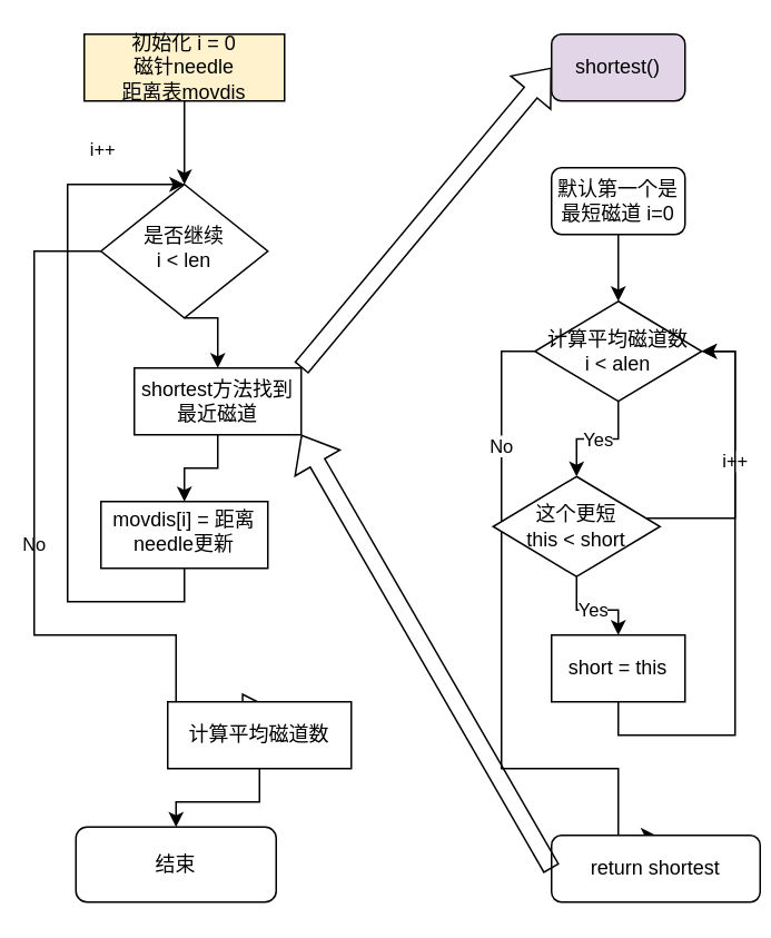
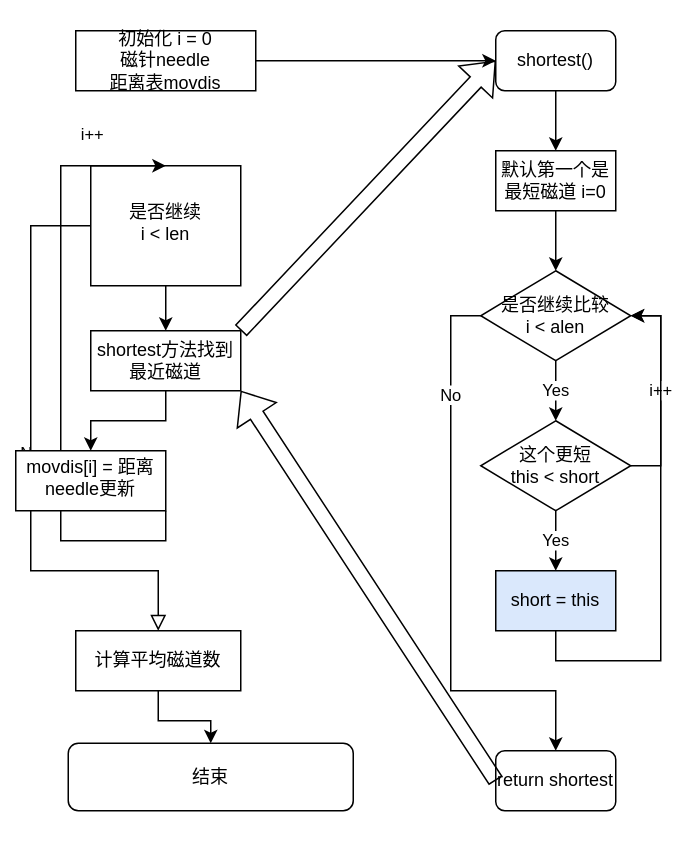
- <mxCell id="6" value="初始化 i = 0&lt;br&gt;磁针needle&lt;br&gt;距离表movdis" style="rounded=0;whiteSpace=wrap;html=1;fillColor=#fff2cc;" vertex="1" parent="1"><mxGeometry x="50" y="20" width="120" height="40" as="geometry" /></mxCell>
+ <mxCell id="6" value="初始化 i = 0&lt;br&gt;磁针needle&lt;br&gt;距离表movdis" style="rounded=0;whiteSpace=wrap;html=1;" vertex="1" parent="1"><mxGeometry x="50" y="20" width="120" height="40" as="geometry" /></mxCell>
- <mxCell id="17" value="shortest()" style="rounded=1;whiteSpace=wrap;html=1;fillColor=#e1d5e7;" vertex="1" parent="1"><mxGeometry x="330" y="20" width="80" height="40" as="geometry" /></mxCell>
+ <mxCell id="17" value="shortest()" style="rounded=1;whiteSpace=wrap;html=1;" vertex="1" parent="1"><mxGeometry x="330" y="20" width="80" height="40" as="geometry" /></mxCell>
+ <mxCell id="16" style="edgeStyle=orthogonalEdgeStyle;rounded=0;orthogonalLoop=1;jettySize=auto;html=1;exitX=0.5;exitY=1;exitDx=0;exitDy=0;entryX=0.5;entryY=0;entryDx=0;entryDy=0;" edge="1" parent="1" source="17" target="19"><mxGeometry relative="1" as="geometry" /></mxCell>
- <mxCell id="5" style="edgeStyle=orthogonalEdgeStyle;rounded=0;orthogonalLoop=1;jettySize=auto;html=1;entryX=0.5;entryY=0;entryDx=0;entryDy=0;" edge="1" parent="1" source="6" target="4"><mxGeometry relative="1" as="geometry" /></mxCell>
+ <mxCell id="5" style="edgeStyle=orthogonalEdgeStyle;rounded=0;orthogonalLoop=1;jettySize=auto;html=1;" edge="1" parent="1" source="6" target="17"><mxGeometry relative="1" as="geometry" /></mxCell>
- <mxCell id="19" value="默认第一个是最短磁道 i=0" style="whiteSpace=wrap;html=1;rounded=1;" vertex="1" parent="1"><mxGeometry x="330" y="100" width="80" height="40" as="geometry" /></mxCell>
+ <mxCell id="19" value="默认第一个是最短磁道 i=0" style="rounded=0;whiteSpace=wrap;html=1;" vertex="1" parent="1"><mxGeometry x="330" y="100" width="80" height="40" as="geometry" /></mxCell>
- <mxCell id="4" value="是否继续&lt;br&gt;i &amp;lt; len" style="rhombus;whiteSpace=wrap;html=1;shadow=0;fontFamily=Helvetica;fontSize=12;align=center;strokeWidth=1;spacing=6;spacingTop=-4;" parent="1" vertex="1"><mxGeometry x="60" y="110" width="100" height="80" as="geometry" /></mxCell>
+ <mxCell id="4" value="是否继续&lt;br&gt;i &amp;lt; len" style="whiteSpace=wrap;html=1;shadow=0;fontFamily=Helvetica;fontSize=12;align=center;strokeWidth=1;spacing=6;spacingTop=-4;rounded=0;" parent="1" vertex="1"><mxGeometry x="60" y="110" width="100" height="80" as="geometry" /></mxCell>
- <mxCell id="22" value="计算平均磁道数&lt;br&gt;i &amp;lt; alen" style="rhombus;whiteSpace=wrap;html=1;rounded=0;" vertex="1" parent="1"><mxGeometry x="320" y="180" width="100" height="60" as="geometry" /></mxCell>
+ <mxCell id="22" value="是否继续比较&lt;br&gt;i &amp;lt; alen" style="rhombus;whiteSpace=wrap;html=1;rounded=0;" vertex="1" parent="1"><mxGeometry x="320" y="180" width="100" height="60" as="geometry" /></mxCell>
- <mxCell id="15" value="shortest方法找到最近磁道" style="rounded=0;whiteSpace=wrap;html=1;" vertex="1" parent="1"><mxGeometry x="80" y="220" width="100" height="40" as="geometry" /></mxCell>
+ <mxCell id="15" value="shortest方法找到最近磁道" style="rounded=0;whiteSpace=wrap;html=1;" vertex="1" parent="1"><mxGeometry x="60" y="220" width="100" height="40" as="geometry" /></mxCell>
- <mxCell id="25" value="这个更短&lt;br&gt;this &amp;lt; short" style="rhombus;whiteSpace=wrap;html=1;rounded=0;" vertex="1" parent="1"><mxGeometry x="295" y="285" width="100" height="60" as="geometry" /></mxCell>
+ <mxCell id="25" value="这个更短&lt;br&gt;this &amp;lt; short" style="rhombus;whiteSpace=wrap;html=1;rounded=0;" vertex="1" parent="1"><mxGeometry x="320" y="280" width="100" height="60" as="geometry" /></mxCell>
- <mxCell id="9" value="&lt;span&gt;movdis[i] = 距离&lt;br&gt;needle更新&lt;br&gt;&lt;/span&gt;" style="whiteSpace=wrap;html=1;shadow=0;strokeWidth=1;spacing=6;spacingTop=-4;" vertex="1" parent="1"><mxGeometry x="60" y="300" width="100" height="40" as="geometry" /></mxCell>
+ <mxCell id="9" value="&lt;span&gt;movdis[i] = 距离&lt;br&gt;needle更新&lt;br&gt;&lt;/span&gt;" style="whiteSpace=wrap;html=1;shadow=0;strokeWidth=1;spacing=6;spacingTop=-4;" vertex="1" parent="1"><mxGeometry x="10" y="300" width="100" height="40" as="geometry" /></mxCell>
- <mxCell id="27" value="short = this" style="whiteSpace=wrap;html=1;rounded=0;" vertex="1" parent="1"><mxGeometry x="330" y="380" width="80" height="40" as="geometry" /></mxCell>
+ <mxCell id="27" value="short = this" style="whiteSpace=wrap;html=1;rounded=0;fillColor=#dae8fc;" vertex="1" parent="1"><mxGeometry x="330" y="380" width="80" height="40" as="geometry" /></mxCell>
- <mxCell id="11" value="计算平均磁道数" style="rounded=0;whiteSpace=wrap;html=1;" vertex="1" parent="1"><mxGeometry x="100" y="420" width="110" height="40" as="geometry" /></mxCell>
+ <mxCell id="11" value="计算平均磁道数" style="rounded=0;whiteSpace=wrap;html=1;" vertex="1" parent="1"><mxGeometry x="50" y="420" width="110" height="40" as="geometry" /></mxCell>
- <mxCell id="13" value="结束" style="rounded=1;whiteSpace=wrap;html=1;" vertex="1" parent="1"><mxGeometry x="45" y="495" width="120" height="45" as="geometry" /></mxCell>
+ <mxCell id="13" value="结束" style="rounded=1;whiteSpace=wrap;html=1;" vertex="1" parent="1"><mxGeometry x="45" y="495" width="190" height="45" as="geometry" /></mxCell>
- <mxCell id="28" value="return shortest" style="rounded=1;whiteSpace=wrap;html=1;" vertex="1" parent="1"><mxGeometry x="330" y="500" width="125" height="40" as="geometry" /></mxCell>
+ <mxCell id="28" value="return shortest" style="rounded=1;whiteSpace=wrap;html=1;" vertex="1" parent="1"><mxGeometry x="330" y="500" width="80" height="40" as="geometry" /></mxCell>
